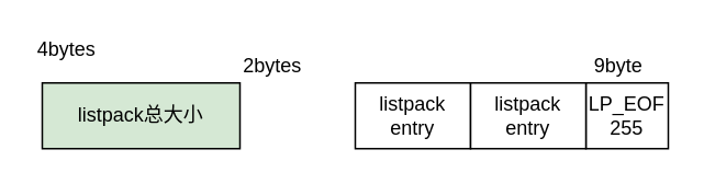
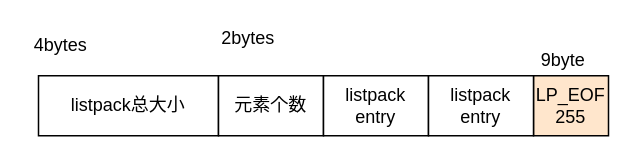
- <mxCell id="5" value="2bytes" style="text;html=1;strokeColor=none;fillColor=none;align=center;verticalAlign=middle;whiteSpace=wrap;rounded=0;" parent="1" vertex="1"><mxGeometry x="145" y="30" width="40" height="20" as="geometry" /></mxCell>
+ <mxCell id="5" value="2bytes" style="text;html=1;strokeColor=none;fillColor=none;align=center;verticalAlign=middle;whiteSpace=wrap;rounded=0;" parent="1" vertex="1"><mxGeometry x="145" y="15" width="40" height="20" as="geometry" /></mxCell>
- <mxCell id="2" value="listpack总大小" style="rounded=0;whiteSpace=wrap;html=1;fillColor=#d5e8d4;" parent="1" vertex="1"><mxGeometry x="25" y="50" width="120" height="40" as="geometry" /></mxCell>
+ <mxCell id="2" value="listpack总大小" style="rounded=0;whiteSpace=wrap;html=1;" parent="1" vertex="1"><mxGeometry x="25" y="50" width="120" height="40" as="geometry" /></mxCell>
+ <mxCell id="3" value="元素个数" style="rounded=0;whiteSpace=wrap;html=1;" parent="1" vertex="1"><mxGeometry x="145" y="50" width="70" height="40" as="geometry" /></mxCell>
- <mxCell id="7" value="LP_EOF&lt;br&gt;255" style="rounded=0;whiteSpace=wrap;html=1;" parent="6" vertex="1"><mxGeometry y="20" width="50" height="40" as="geometry" /></mxCell>
+ <mxCell id="7" value="LP_EOF&lt;br&gt;255" style="rounded=0;whiteSpace=wrap;html=1;fillColor=#ffe6cc;" parent="6" vertex="1"><mxGeometry y="20" width="50" height="40" as="geometry" /></mxCell>
